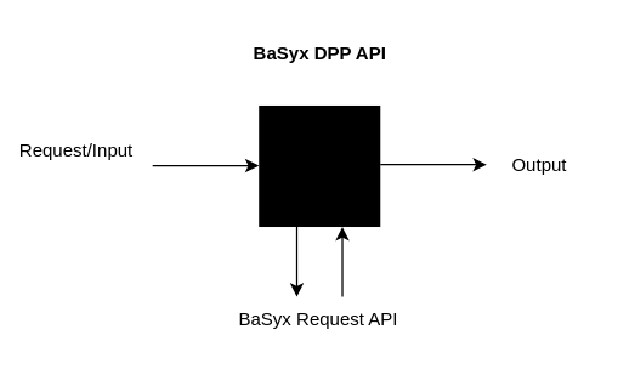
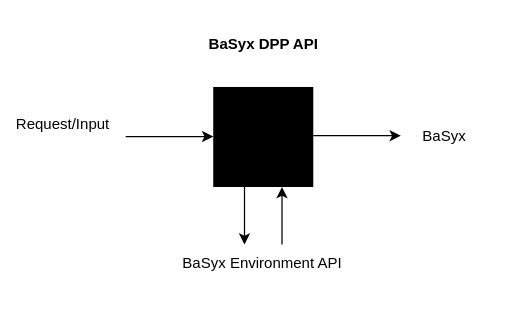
- <mxCell id="8" value="Output" style="text;html=1;whiteSpace=wrap;strokeColor=none;fillColor=none;align=center;verticalAlign=middle;rounded=0;" parent="1" vertex="1"><mxGeometry x="325" y="94" width="60" height="30" as="geometry" /></mxCell>
+ <mxCell id="8" value="BaSyx" style="text;html=1;whiteSpace=wrap;strokeColor=none;fillColor=none;align=center;verticalAlign=middle;rounded=0;" parent="1" vertex="1"><mxGeometry x="325" y="94" width="60" height="30" as="geometry" /></mxCell>
- <mxCell id="9" value="BaSyx Request API" style="text;html=1;whiteSpace=wrap;strokeColor=none;fillColor=none;align=center;verticalAlign=middle;rounded=0;" parent="1" vertex="1"><mxGeometry x="142" y="195" width="135" height="30" as="geometry" /></mxCell>
+ <mxCell id="9" value="BaSyx Environment API" style="text;html=1;whiteSpace=wrap;strokeColor=none;fillColor=none;align=center;verticalAlign=middle;rounded=0;" parent="1" vertex="1"><mxGeometry x="142" y="195" width="135" height="30" as="geometry" /></mxCell>
